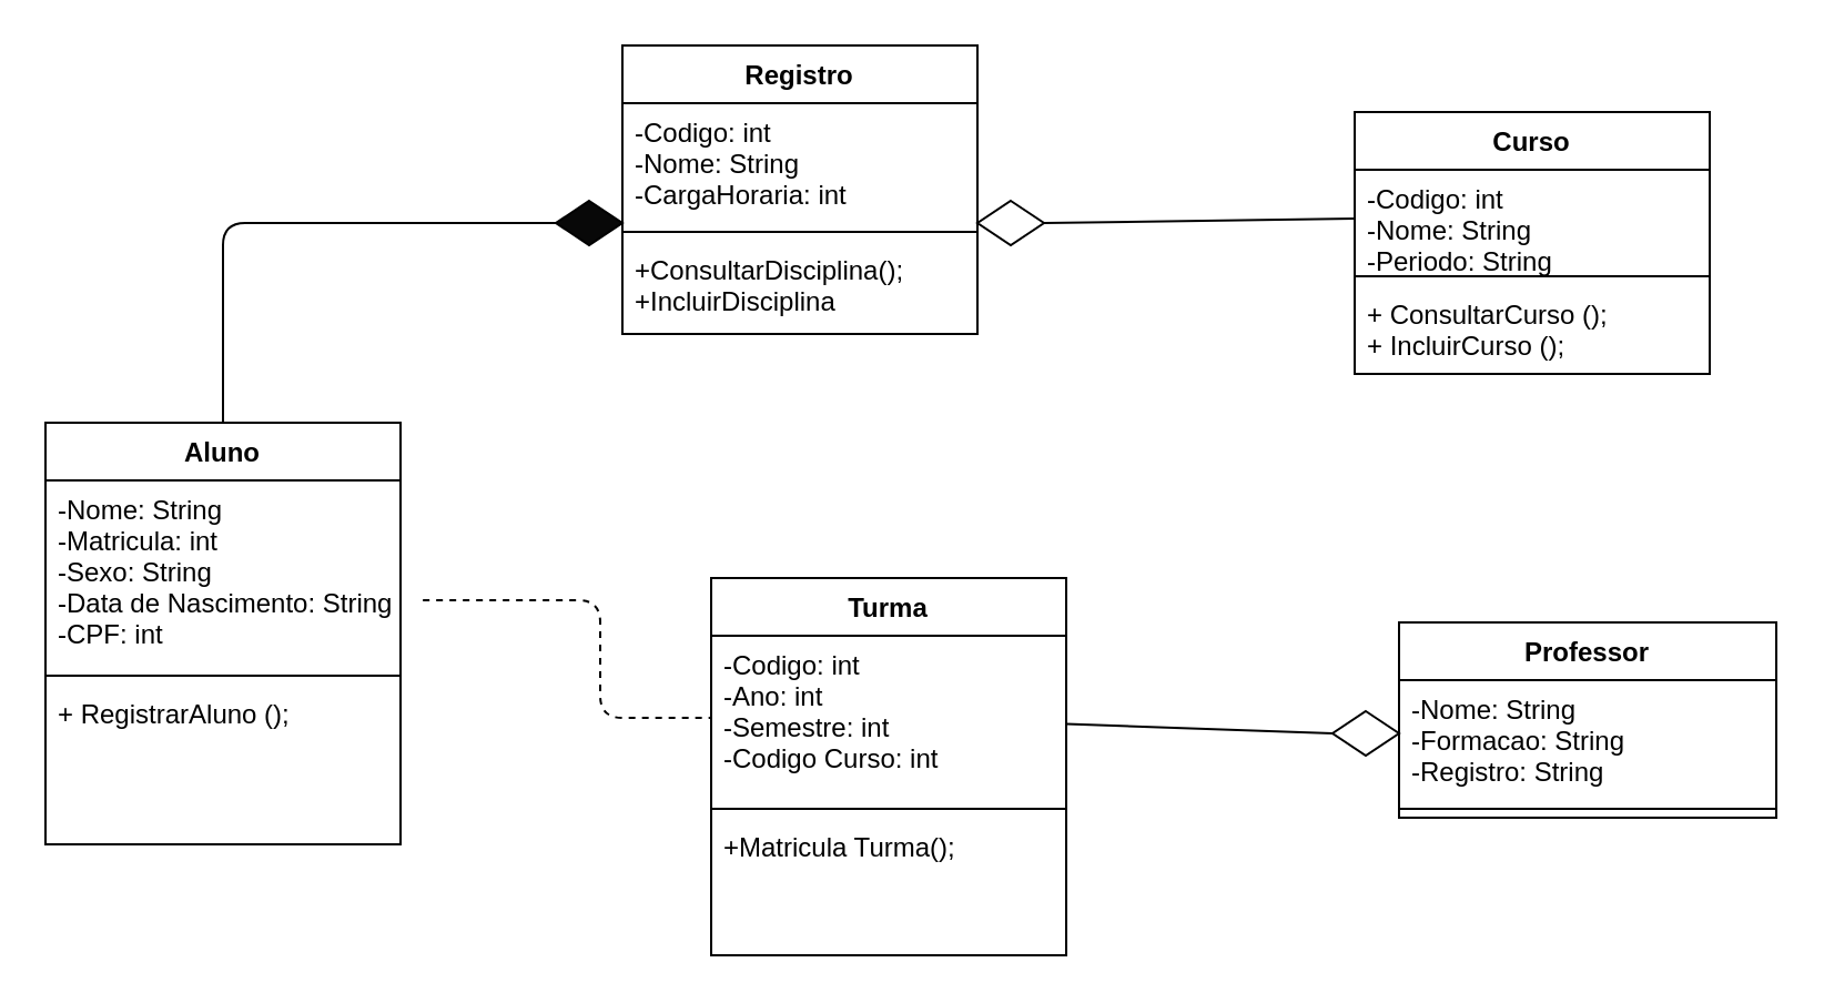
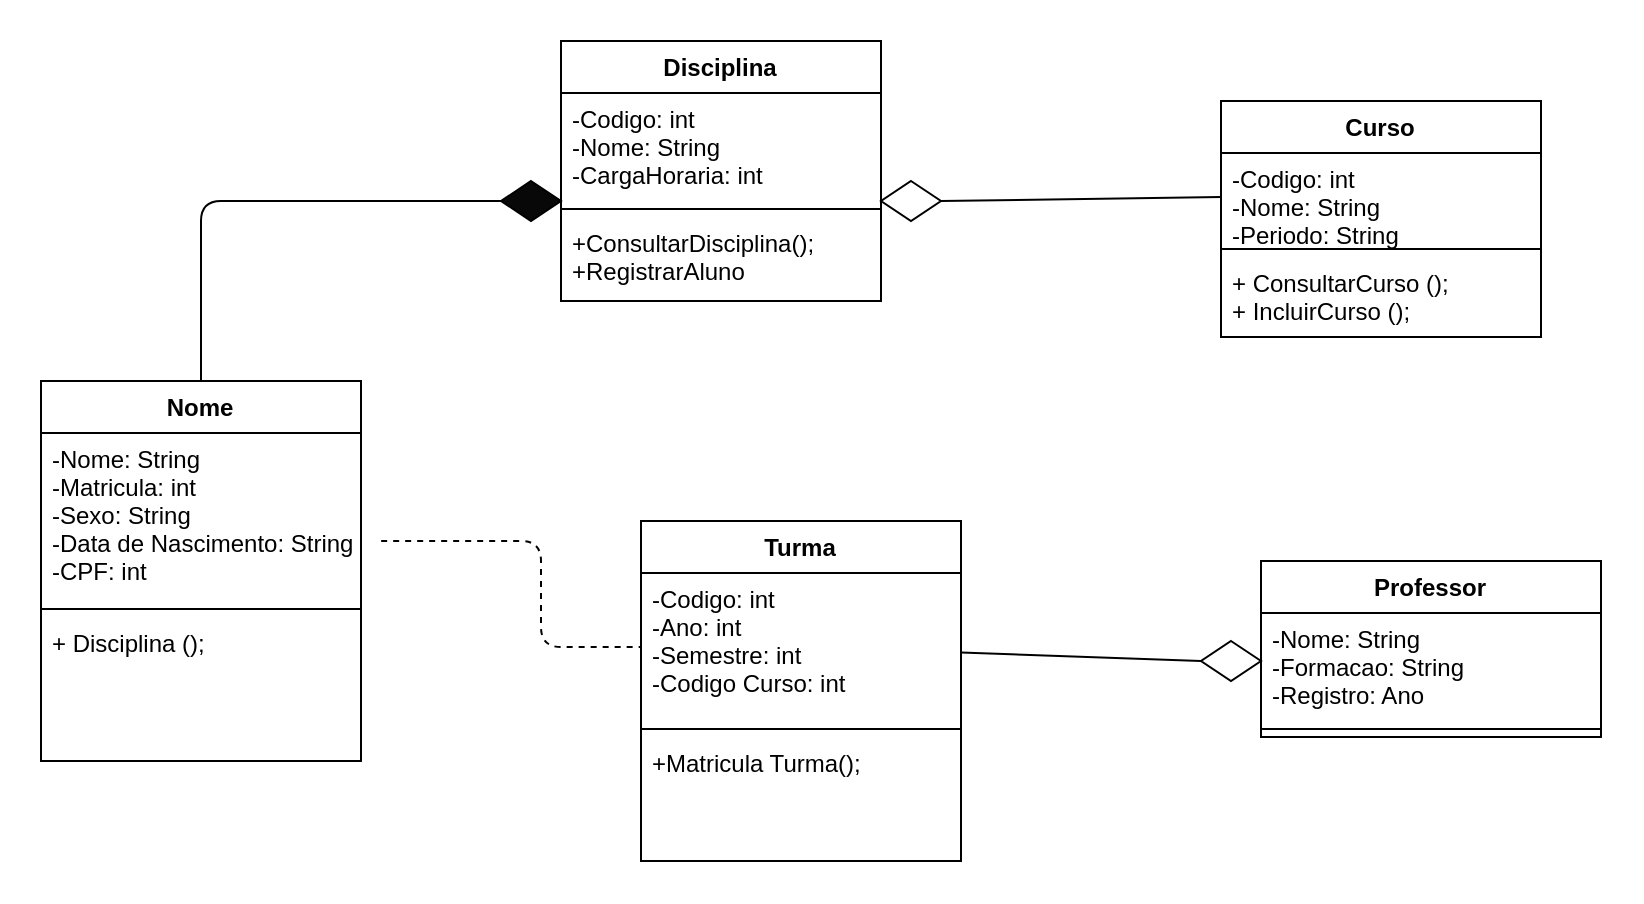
- <mxCell id="13" value="Registro" style="swimlane;fontStyle=1;align=center;verticalAlign=top;childLayout=stackLayout;horizontal=1;startSize=26;horizontalStack=0;resizeParent=1;resizeParentMax=0;resizeLast=0;collapsible=1;marginBottom=0;" parent="1" vertex="1"><mxGeometry x="280" y="20" width="160" height="130" as="geometry" /></mxCell>
+ <mxCell id="13" value="Disciplina" style="swimlane;fontStyle=1;align=center;verticalAlign=top;childLayout=stackLayout;horizontal=1;startSize=26;horizontalStack=0;resizeParent=1;resizeParentMax=0;resizeLast=0;collapsible=1;marginBottom=0;" parent="1" vertex="1"><mxGeometry x="280" y="20" width="160" height="130" as="geometry" /></mxCell>
- <mxCell id="16" value="+ConsultarDisciplina();&#10;+IncluirDisciplina&#10;" style="text;strokeColor=none;fillColor=none;align=left;verticalAlign=top;spacingLeft=4;spacingRight=4;overflow=hidden;rotatable=0;points=[[0,0.5],[1,0.5]];portConstraint=eastwest;" parent="13" vertex="1"><mxGeometry y="88" width="160" height="42" as="geometry" /></mxCell>
+ <mxCell id="16" value="+ConsultarDisciplina();&#10;+RegistrarAluno&#10;" style="text;strokeColor=none;fillColor=none;align=left;verticalAlign=top;spacingLeft=4;spacingRight=4;overflow=hidden;rotatable=0;points=[[0,0.5],[1,0.5]];portConstraint=eastwest;" parent="13" vertex="1"><mxGeometry y="88" width="160" height="42" as="geometry" /></mxCell>
- <mxCell id="17" value="Aluno" style="swimlane;fontStyle=1;align=center;verticalAlign=top;childLayout=stackLayout;horizontal=1;startSize=26;horizontalStack=0;resizeParent=1;resizeParentMax=0;resizeLast=0;collapsible=1;marginBottom=0;" parent="1" vertex="1"><mxGeometry x="20" y="190" width="160" height="190" as="geometry" /></mxCell>
+ <mxCell id="17" value="Nome" style="swimlane;fontStyle=1;align=center;verticalAlign=top;childLayout=stackLayout;horizontal=1;startSize=26;horizontalStack=0;resizeParent=1;resizeParentMax=0;resizeLast=0;collapsible=1;marginBottom=0;" parent="1" vertex="1"><mxGeometry x="20" y="190" width="160" height="190" as="geometry" /></mxCell>
- <mxCell id="7" value="-Nome: String &#10;-Formacao: String &#10;-Registro: String&#10;&#10;" style="text;strokeColor=none;fillColor=none;align=left;verticalAlign=top;spacingLeft=4;spacingRight=4;overflow=hidden;rotatable=0;points=[[0,0.5],[1,0.5]];portConstraint=eastwest;" parent="6" vertex="1"><mxGeometry y="26" width="170" height="54" as="geometry" /></mxCell>
+ <mxCell id="7" value="-Nome: String &#10;-Formacao: String &#10;-Registro: Ano&#10;&#10;" style="text;strokeColor=none;fillColor=none;align=left;verticalAlign=top;spacingLeft=4;spacingRight=4;overflow=hidden;rotatable=0;points=[[0,0.5],[1,0.5]];portConstraint=eastwest;" parent="6" vertex="1"><mxGeometry y="26" width="170" height="54" as="geometry" /></mxCell>
- <mxCell id="20" value="+ RegistrarAluno (); &#10;&#10;" style="text;strokeColor=none;fillColor=none;align=left;verticalAlign=top;spacingLeft=4;spacingRight=4;overflow=hidden;rotatable=0;points=[[0,0.5],[1,0.5]];portConstraint=eastwest;" parent="17" vertex="1"><mxGeometry y="118" width="160" height="72" as="geometry" /></mxCell>
+ <mxCell id="20" value="+ Disciplina (); &#10;&#10;" style="text;strokeColor=none;fillColor=none;align=left;verticalAlign=top;spacingLeft=4;spacingRight=4;overflow=hidden;rotatable=0;points=[[0,0.5],[1,0.5]];portConstraint=eastwest;" parent="17" vertex="1"><mxGeometry y="118" width="160" height="72" as="geometry" /></mxCell>
